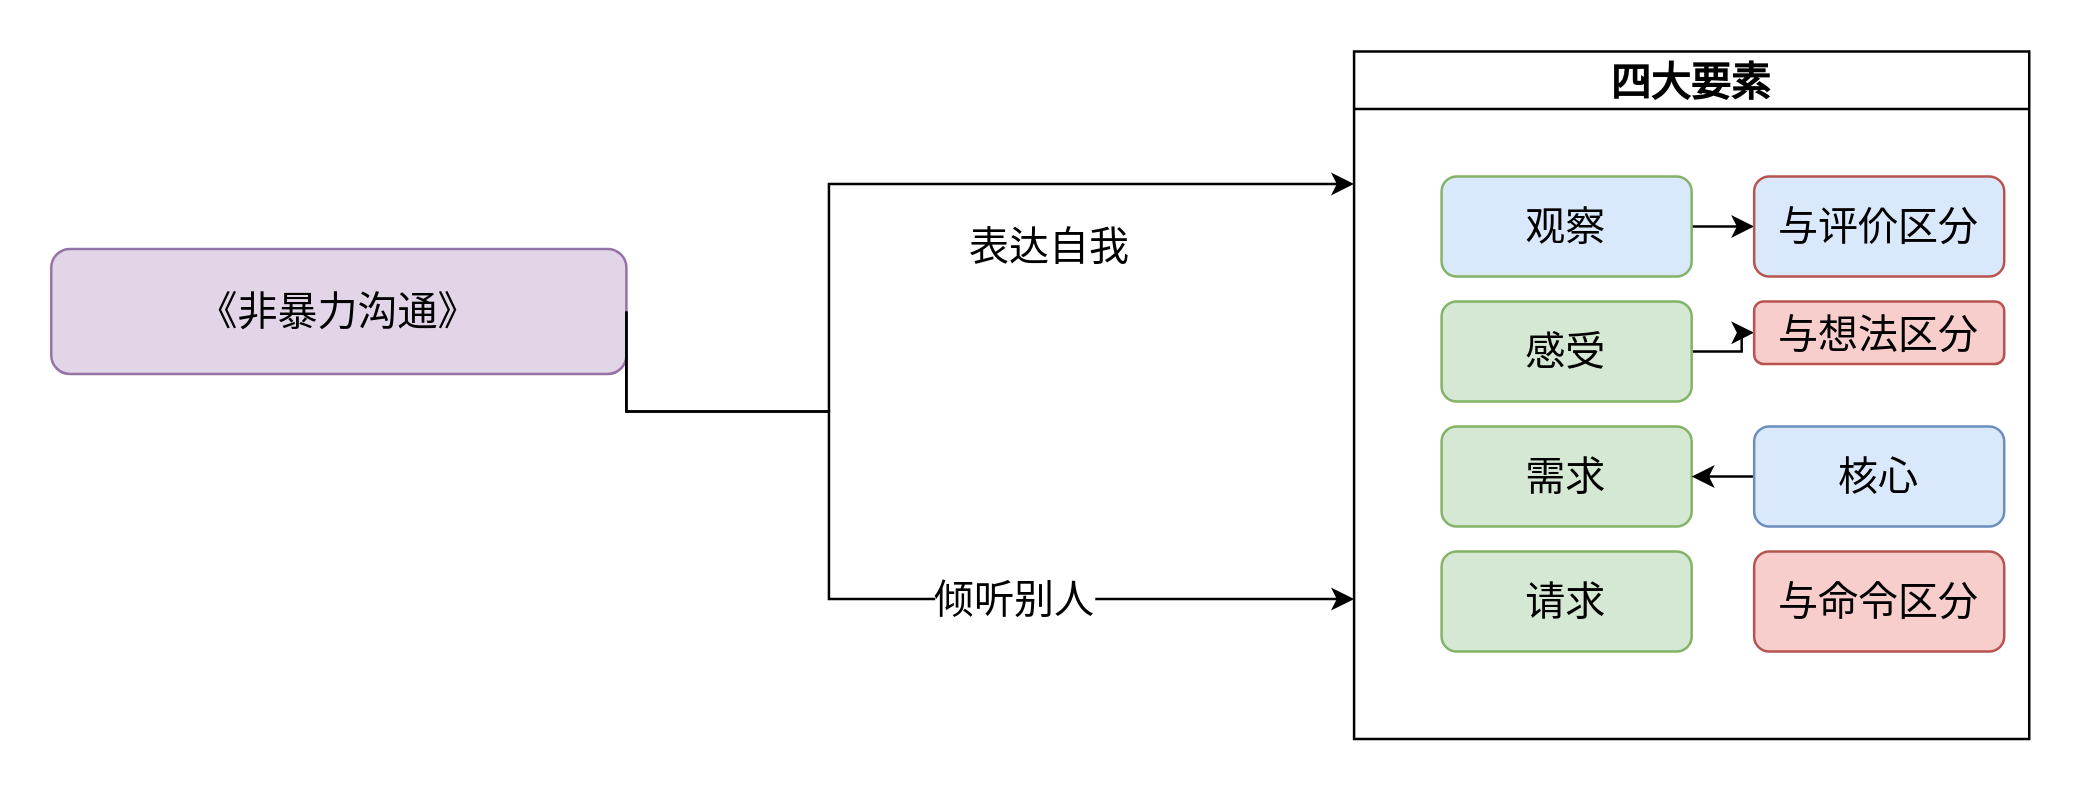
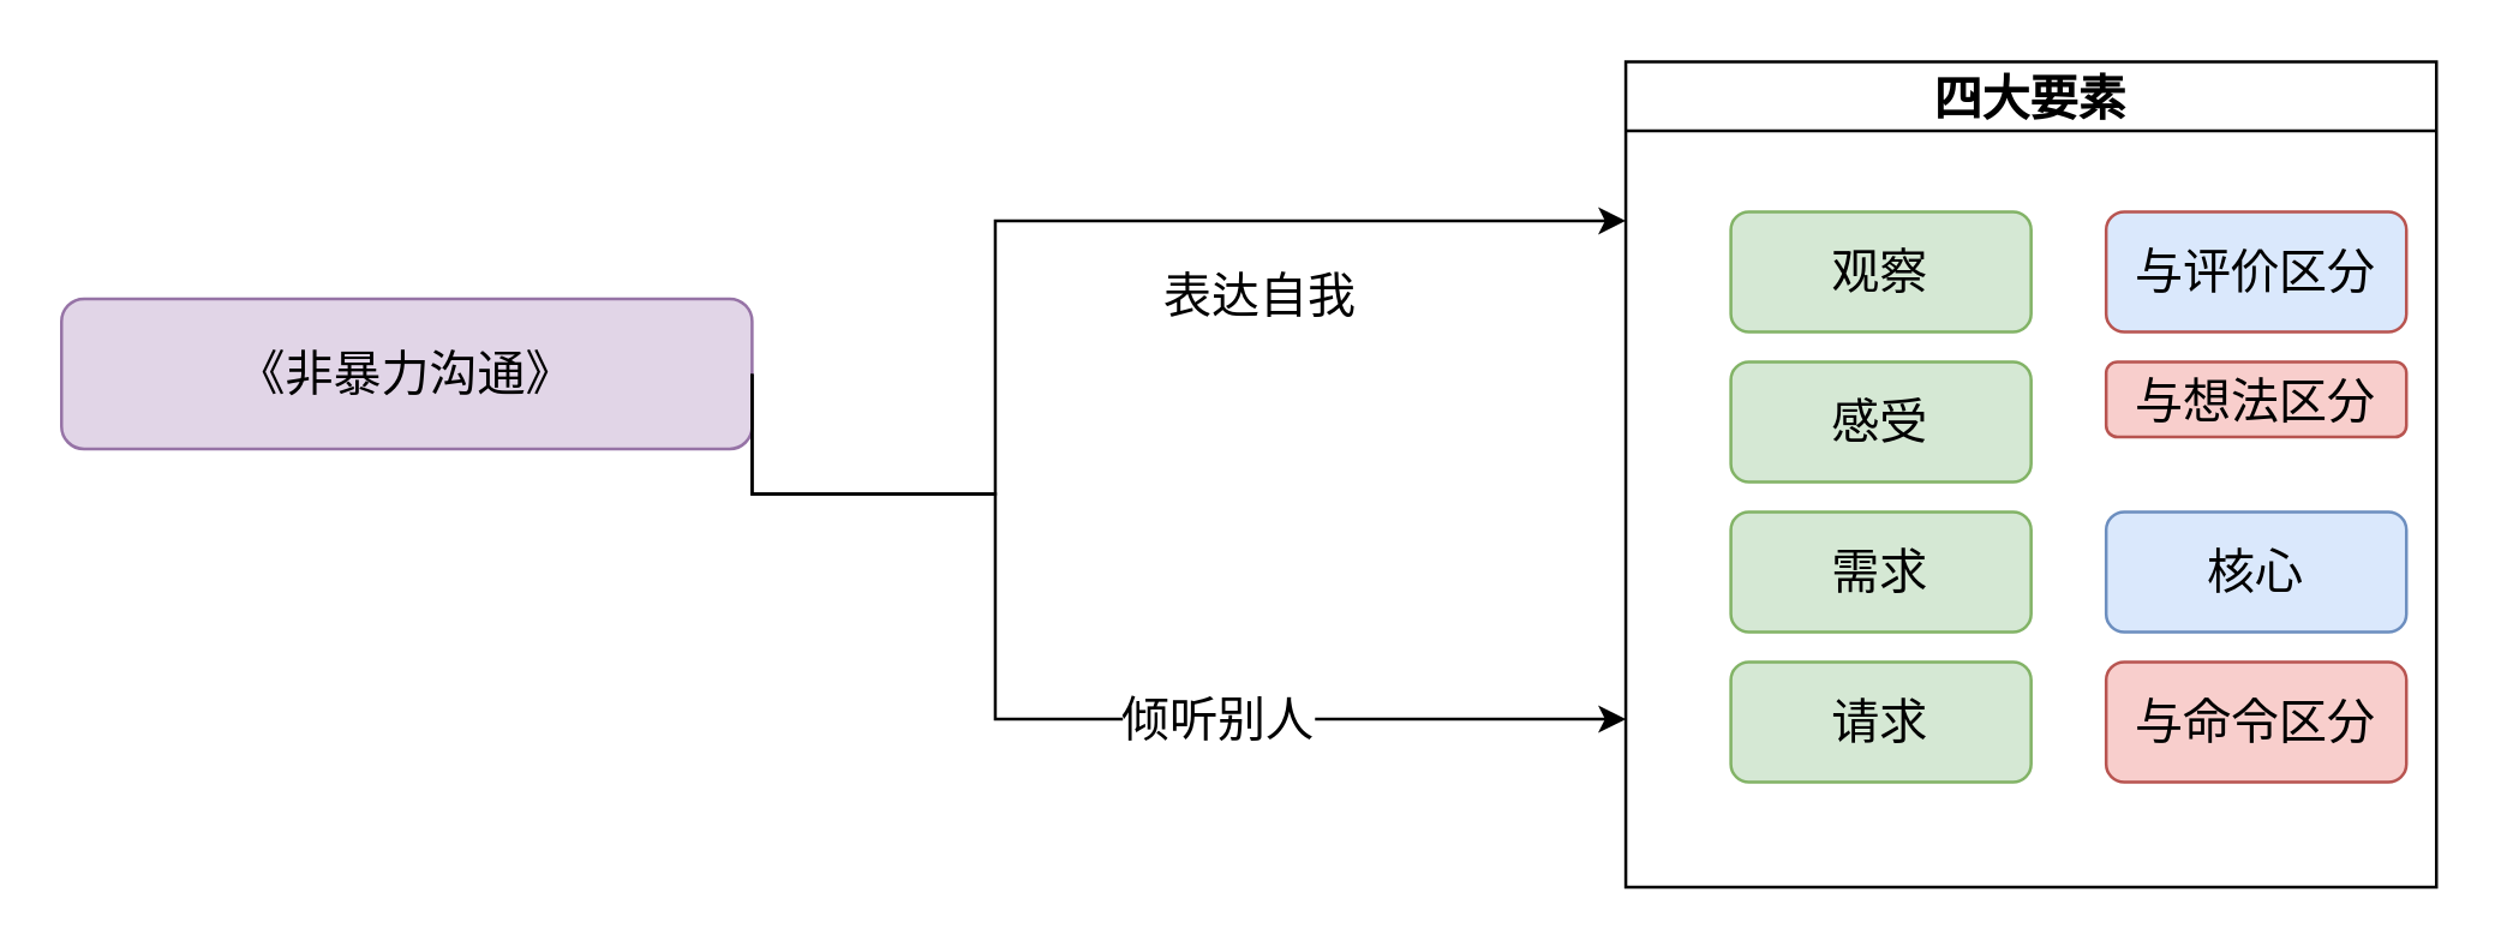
- <mxCell id="12" value="观察" style="rounded=1;whiteSpace=wrap;html=1;fontSize=16;fillColor=#dae8fc;strokeColor=#82b366;" parent="6" vertex="1"><mxGeometry x="35" y="50" width="100" height="40" as="geometry" /></mxCell>
+ <mxCell id="12" value="观察" style="rounded=1;whiteSpace=wrap;html=1;fontSize=16;fillColor=#d5e8d4;strokeColor=#82b366;" parent="6" vertex="1"><mxGeometry x="35" y="50" width="100" height="40" as="geometry" /></mxCell>
- <mxCell id="11" style="edgeStyle=orthogonalEdgeStyle;rounded=0;orthogonalLoop=1;jettySize=auto;html=1;fontSize=16;" parent="6" source="12" target="13" edge="1"><mxGeometry relative="1" as="geometry" /></mxCell>
- <mxCell id="7" style="edgeStyle=orthogonalEdgeStyle;rounded=0;orthogonalLoop=1;jettySize=auto;html=1;entryX=0;entryY=0.5;entryDx=0;entryDy=0;fontSize=16;" parent="6" source="8" target="14" edge="1"><mxGeometry relative="1" as="geometry" /></mxCell>
- <mxCell id="16" style="edgeStyle=orthogonalEdgeStyle;rounded=0;orthogonalLoop=1;jettySize=auto;html=1;entryX=1;entryY=0.5;entryDx=0;entryDy=0;fontSize=16;" parent="6" source="17" target="9" edge="1"><mxGeometry relative="1" as="geometry" /></mxCell>
